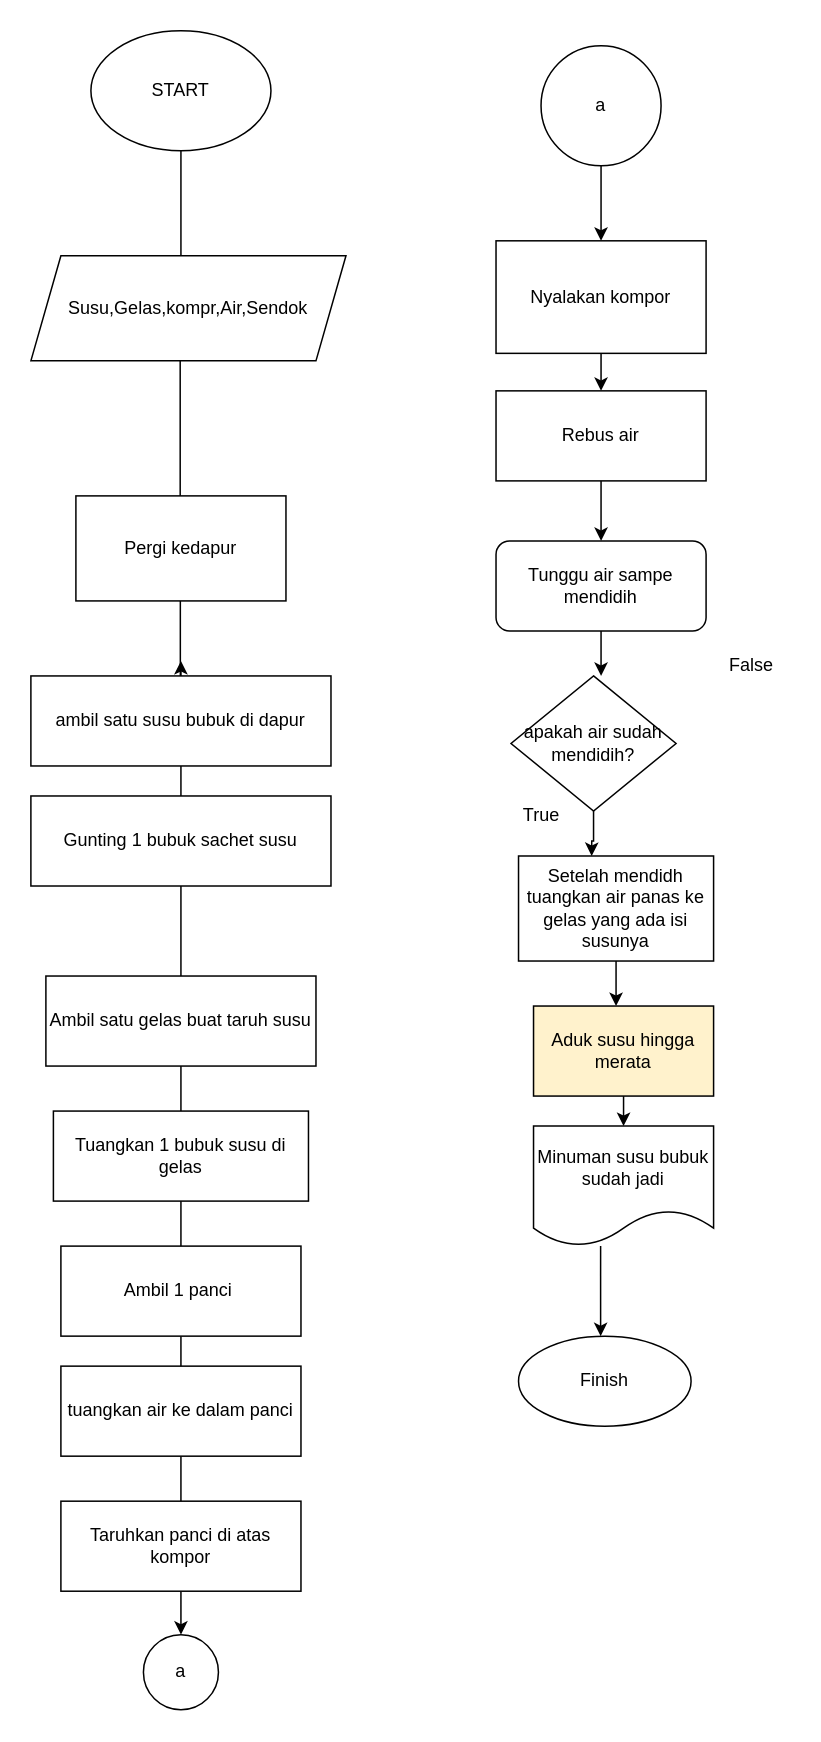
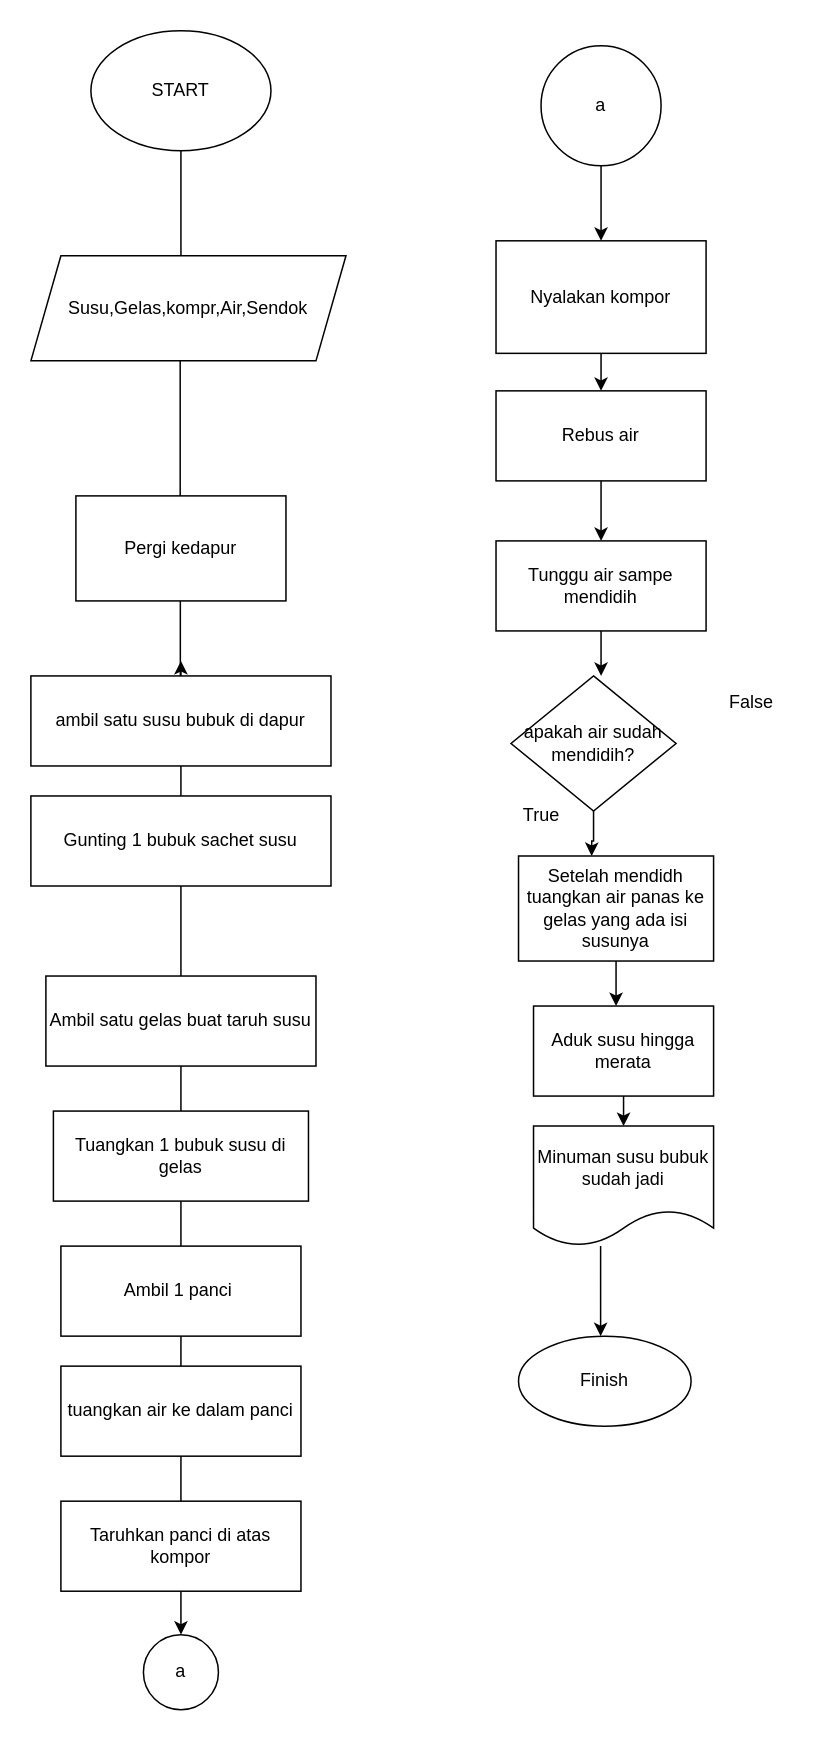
- <mxCell id="31" value="Tunggu air sampe mendidih" style="whiteSpace=wrap;html=1;rounded=1;" vertex="1" parent="1"><mxGeometry x="330" y="360" width="140" height="60" as="geometry" /></mxCell>
+ <mxCell id="31" value="Tunggu air sampe mendidih" style="whiteSpace=wrap;html=1;" vertex="1" parent="1"><mxGeometry x="330" y="360" width="140" height="60" as="geometry" /></mxCell>
- <mxCell id="35" value="False" style="text;html=1;align=center;verticalAlign=middle;resizable=0;points=[];autosize=1;strokeColor=none;fillColor=none;" vertex="1" parent="1"><mxGeometry x="475" y="428" width="50" height="30" as="geometry" /></mxCell>
+ <mxCell id="35" value="False" style="text;html=1;align=center;verticalAlign=middle;resizable=0;points=[];autosize=1;strokeColor=none;fillColor=none;" vertex="1" parent="1"><mxGeometry x="475" y="453" width="50" height="30" as="geometry" /></mxCell>
- <mxCell id="41" value="Aduk susu hingga merata" style="whiteSpace=wrap;html=1;fillColor=#fff2cc;" vertex="1" parent="1"><mxGeometry x="355" y="670" width="120" height="60" as="geometry" /></mxCell>
+ <mxCell id="41" value="Aduk susu hingga merata" style="whiteSpace=wrap;html=1;" vertex="1" parent="1"><mxGeometry x="355" y="670" width="120" height="60" as="geometry" /></mxCell>
